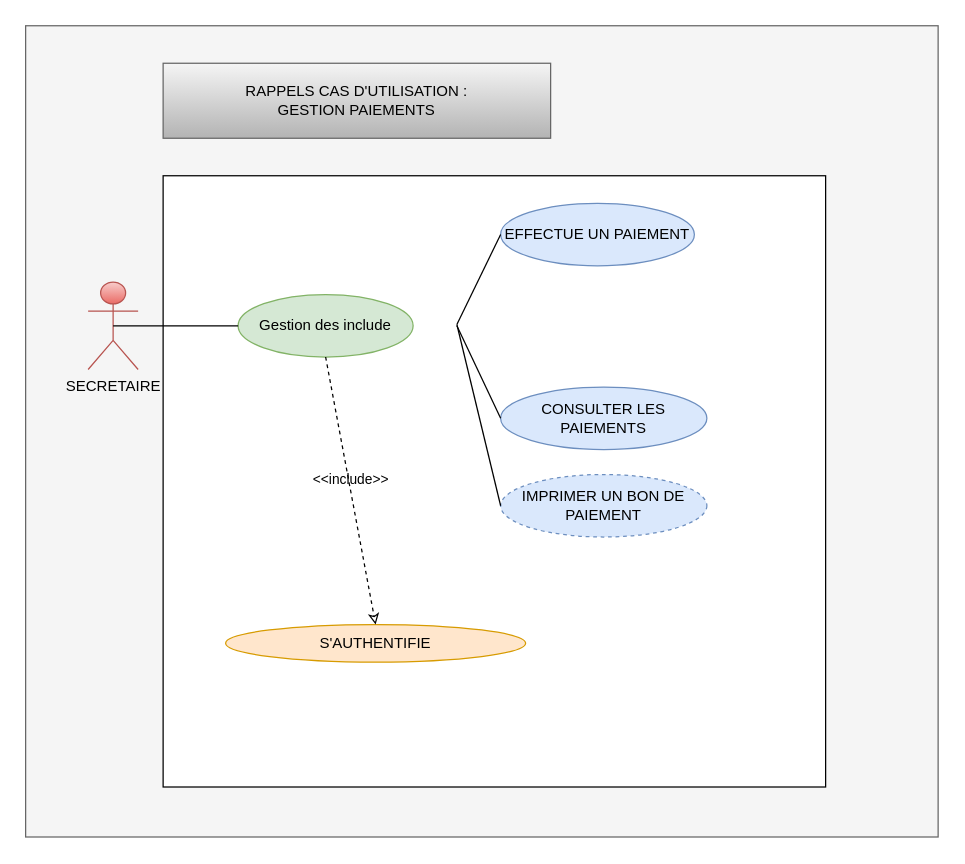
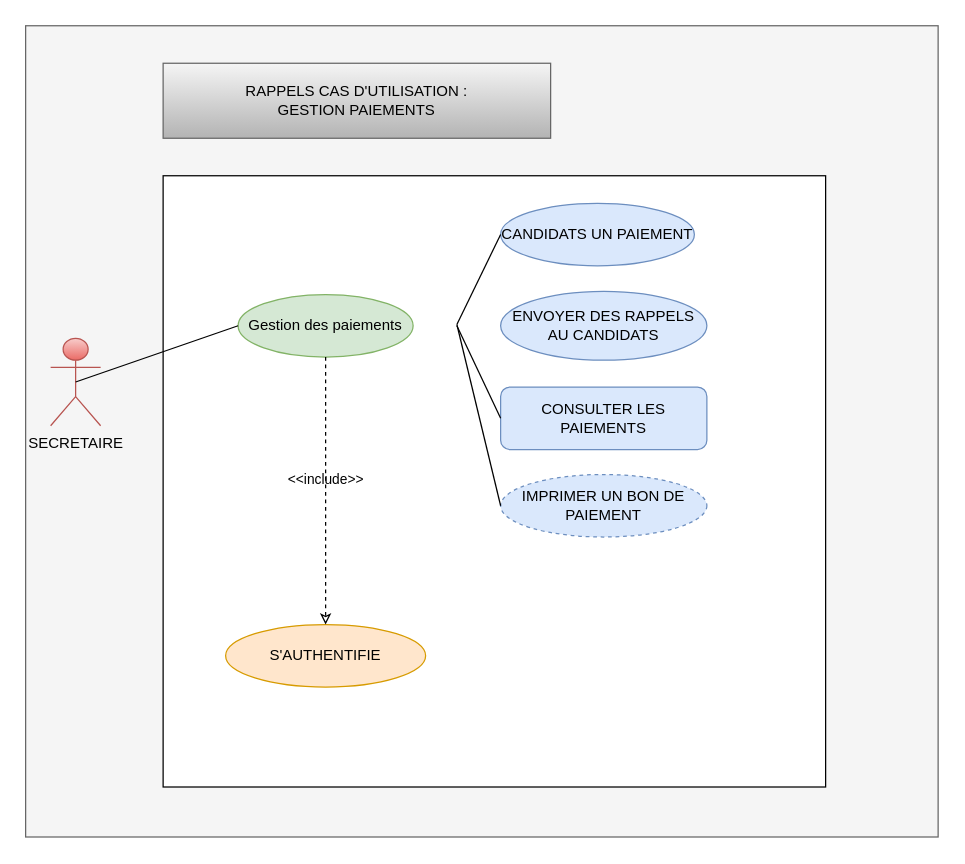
- <mxCell id="6" value="EFFECTUE UN PAIEMENT" style="ellipse;whiteSpace=wrap;html=1;fillColor=#dae8fc;strokeColor=#6c8ebf;" vertex="1" parent="1"><mxGeometry x="400" y="162" width="155" height="50" as="geometry" /></mxCell>
+ <mxCell id="6" value="CANDIDATS UN PAIEMENT" style="ellipse;whiteSpace=wrap;html=1;fillColor=#dae8fc;strokeColor=#6c8ebf;" vertex="1" parent="1"><mxGeometry x="400" y="162" width="155" height="50" as="geometry" /></mxCell>
- <mxCell id="4" value="SECRETAIRE" style="shape=umlActor;verticalLabelPosition=bottom;verticalAlign=top;html=1;fillColor=#f8cecc;gradientColor=#ea6b66;strokeColor=#b85450;" vertex="1" parent="1"><mxGeometry x="70" y="225" width="40" height="70" as="geometry" /></mxCell>
+ <mxCell id="4" value="SECRETAIRE" style="shape=umlActor;verticalLabelPosition=bottom;verticalAlign=top;html=1;fillColor=#f8cecc;gradientColor=#ea6b66;strokeColor=#b85450;" vertex="1" parent="1"><mxGeometry x="40" y="270" width="40" height="70" as="geometry" /></mxCell>
- <mxCell id="5" value="Gestion des include" style="ellipse;whiteSpace=wrap;html=1;fillColor=#d5e8d4;strokeColor=#82b366;" vertex="1" parent="1"><mxGeometry x="190" y="235" width="140" height="50" as="geometry" /></mxCell>
+ <mxCell id="5" value="Gestion des paiements" style="ellipse;whiteSpace=wrap;html=1;fillColor=#d5e8d4;strokeColor=#82b366;" vertex="1" parent="1"><mxGeometry x="190" y="235" width="140" height="50" as="geometry" /></mxCell>
+ <mxCell id="8" value="ENVOYER DES RAPPELS AU CANDIDATS" style="ellipse;whiteSpace=wrap;html=1;fillColor=#dae8fc;strokeColor=#6c8ebf;" vertex="1" parent="1"><mxGeometry x="400" y="232.5" width="165" height="55" as="geometry" /></mxCell>
- <mxCell id="7" value="CONSULTER LES PAIEMENTS" style="ellipse;whiteSpace=wrap;html=1;fillColor=#dae8fc;strokeColor=#6c8ebf;" vertex="1" parent="1"><mxGeometry x="400" y="309" width="165" height="50" as="geometry" /></mxCell>
+ <mxCell id="7" value="CONSULTER LES PAIEMENTS" style="whiteSpace=wrap;html=1;fillColor=#dae8fc;strokeColor=#6c8ebf;rounded=1;" vertex="1" parent="1"><mxGeometry x="400" y="309" width="165" height="50" as="geometry" /></mxCell>
- <mxCell id="12" value="S'AUTHENTIFIE" style="ellipse;whiteSpace=wrap;html=1;fillColor=#ffe6cc;strokeColor=#d79b00;" vertex="1" parent="1"><mxGeometry x="180" y="499" width="240" height="30" as="geometry" /></mxCell>
+ <mxCell id="12" value="S'AUTHENTIFIE" style="ellipse;whiteSpace=wrap;html=1;fillColor=#ffe6cc;strokeColor=#d79b00;" vertex="1" parent="1"><mxGeometry x="180" y="499" width="160" height="50" as="geometry" /></mxCell>
